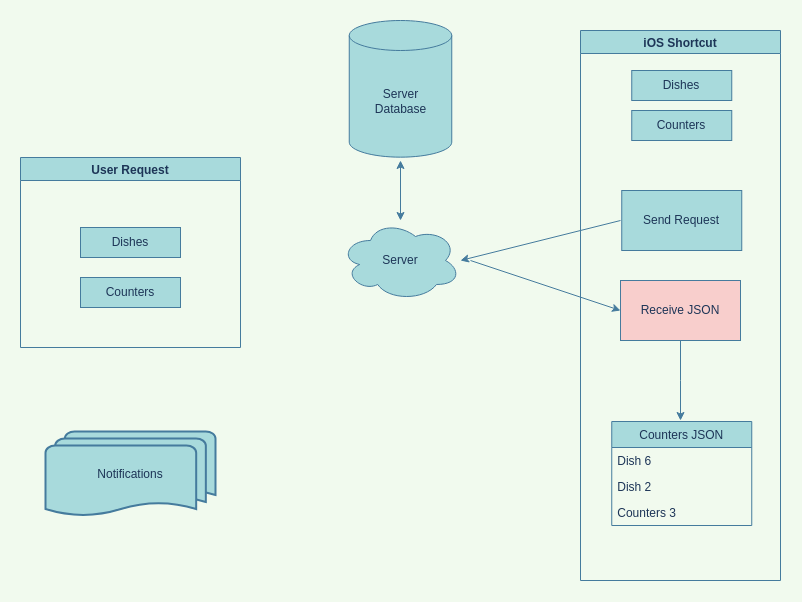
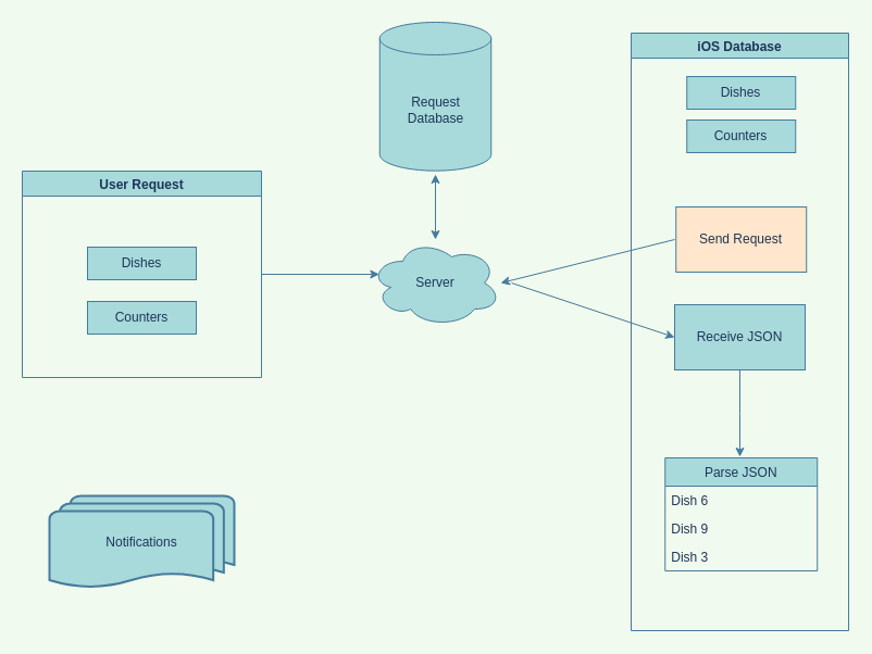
- <mxCell id="9" value="iOS Shortcut" style="swimlane;fillColor=#A8DADC;strokeColor=#457B9D;fontColor=#1D3557;" vertex="1" parent="1"><mxGeometry x="580" y="30" width="200" height="550" as="geometry" /></mxCell>
+ <mxCell id="9" value="iOS Database" style="swimlane;fillColor=#A8DADC;strokeColor=#457B9D;fontColor=#1D3557;" vertex="1" parent="1"><mxGeometry x="580" y="30" width="200" height="550" as="geometry" /></mxCell>
- <mxCell id="7" value="Server &lt;br&gt;Database" style="shape=cylinder3;whiteSpace=wrap;html=1;boundedLbl=1;backgroundOutline=1;size=15;fillColor=#A8DADC;strokeColor=#457B9D;fontColor=#1D3557;" vertex="1" parent="1"><mxGeometry x="348.75" y="20" width="102.5" height="136.67" as="geometry" /></mxCell>
+ <mxCell id="7" value="Request &lt;br&gt;Database" style="shape=cylinder3;whiteSpace=wrap;html=1;boundedLbl=1;backgroundOutline=1;size=15;fillColor=#A8DADC;strokeColor=#457B9D;fontColor=#1D3557;" vertex="1" parent="1"><mxGeometry x="348.75" y="20" width="102.5" height="136.67" as="geometry" /></mxCell>
- <mxCell id="12" value="Send Request" style="rounded=0;whiteSpace=wrap;html=1;fillColor=#A8DADC;strokeColor=#457B9D;fontColor=#1D3557;" vertex="1" parent="9"><mxGeometry x="41.25" y="160" width="120" height="60" as="geometry" /></mxCell>
+ <mxCell id="12" value="Send Request" style="rounded=0;whiteSpace=wrap;html=1;fillColor=#ffe6cc;strokeColor=#457B9D;fontColor=#1D3557;" vertex="1" parent="9"><mxGeometry x="41.25" y="160" width="120" height="60" as="geometry" /></mxCell>
+ <mxCell id="2" style="edgeStyle=orthogonalEdgeStyle;rounded=0;orthogonalLoop=1;jettySize=auto;html=1;entryX=0.07;entryY=0.4;entryDx=0;entryDy=0;entryPerimeter=0;labelBackgroundColor=#F1FAEE;strokeColor=#457B9D;fontColor=#1D3557;" edge="1" parent="1" source="3" target="6"><mxGeometry relative="1" as="geometry" /></mxCell>
- <mxCell id="14" value="Receive JSON" style="rounded=0;whiteSpace=wrap;html=1;fillColor=#f8cecc;strokeColor=#457B9D;fontColor=#1D3557;" vertex="1" parent="9"><mxGeometry x="40" y="250" width="120" height="60" as="geometry" /></mxCell>
+ <mxCell id="14" value="Receive JSON" style="rounded=0;whiteSpace=wrap;html=1;fillColor=#A8DADC;strokeColor=#457B9D;fontColor=#1D3557;" vertex="1" parent="9"><mxGeometry x="40" y="250" width="120" height="60" as="geometry" /></mxCell>
- <mxCell id="15" value="Counters JSON" style="swimlane;fontStyle=0;childLayout=stackLayout;horizontal=1;startSize=26;horizontalStack=0;resizeParent=1;resizeParentMax=0;resizeLast=0;collapsible=1;marginBottom=0;fillColor=#A8DADC;strokeColor=#457B9D;fontColor=#1D3557;" vertex="1" parent="9"><mxGeometry x="31.25" y="391" width="140" height="104" as="geometry" /></mxCell>
+ <mxCell id="15" value="Parse JSON" style="swimlane;fontStyle=0;childLayout=stackLayout;horizontal=1;startSize=26;horizontalStack=0;resizeParent=1;resizeParentMax=0;resizeLast=0;collapsible=1;marginBottom=0;fillColor=#A8DADC;strokeColor=#457B9D;fontColor=#1D3557;" vertex="1" parent="9"><mxGeometry x="31.25" y="391" width="140" height="104" as="geometry" /></mxCell>
- <mxCell id="21" value="Notifications" style="strokeWidth=2;html=1;shape=mxgraph.flowchart.multi-document;whiteSpace=wrap;fillColor=#A8DADC;strokeColor=#457B9D;fontColor=#1D3557;" vertex="1" parent="1"><mxGeometry x="45" y="431" width="170" height="85" as="geometry" /></mxCell>
+ <mxCell id="21" value="Notifications" style="strokeWidth=2;html=1;shape=mxgraph.flowchart.multi-document;whiteSpace=wrap;fillColor=#A8DADC;strokeColor=#457B9D;fontColor=#1D3557;" vertex="1" parent="1"><mxGeometry x="45" y="456" width="170" height="85" as="geometry" /></mxCell>
- <mxCell id="17" value="Dish 2" style="text;strokeColor=none;fillColor=none;align=left;verticalAlign=top;spacingLeft=4;spacingRight=4;overflow=hidden;rotatable=0;points=[[0,0.5],[1,0.5]];portConstraint=eastwest;fontColor=#1D3557;" vertex="1" parent="15"><mxGeometry y="52" width="140" height="26" as="geometry" /></mxCell>
+ <mxCell id="17" value="Dish 9" style="text;strokeColor=none;fillColor=none;align=left;verticalAlign=top;spacingLeft=4;spacingRight=4;overflow=hidden;rotatable=0;points=[[0,0.5],[1,0.5]];portConstraint=eastwest;fontColor=#1D3557;" vertex="1" parent="15"><mxGeometry y="52" width="140" height="26" as="geometry" /></mxCell>
- <mxCell id="18" value="Counters 3" style="text;strokeColor=none;fillColor=none;align=left;verticalAlign=top;spacingLeft=4;spacingRight=4;overflow=hidden;rotatable=0;points=[[0,0.5],[1,0.5]];portConstraint=eastwest;fontColor=#1D3557;" vertex="1" parent="15"><mxGeometry y="78" width="140" height="26" as="geometry" /></mxCell>
+ <mxCell id="18" value="Dish 3" style="text;strokeColor=none;fillColor=none;align=left;verticalAlign=top;spacingLeft=4;spacingRight=4;overflow=hidden;rotatable=0;points=[[0,0.5],[1,0.5]];portConstraint=eastwest;fontColor=#1D3557;" vertex="1" parent="15"><mxGeometry y="78" width="140" height="26" as="geometry" /></mxCell>
